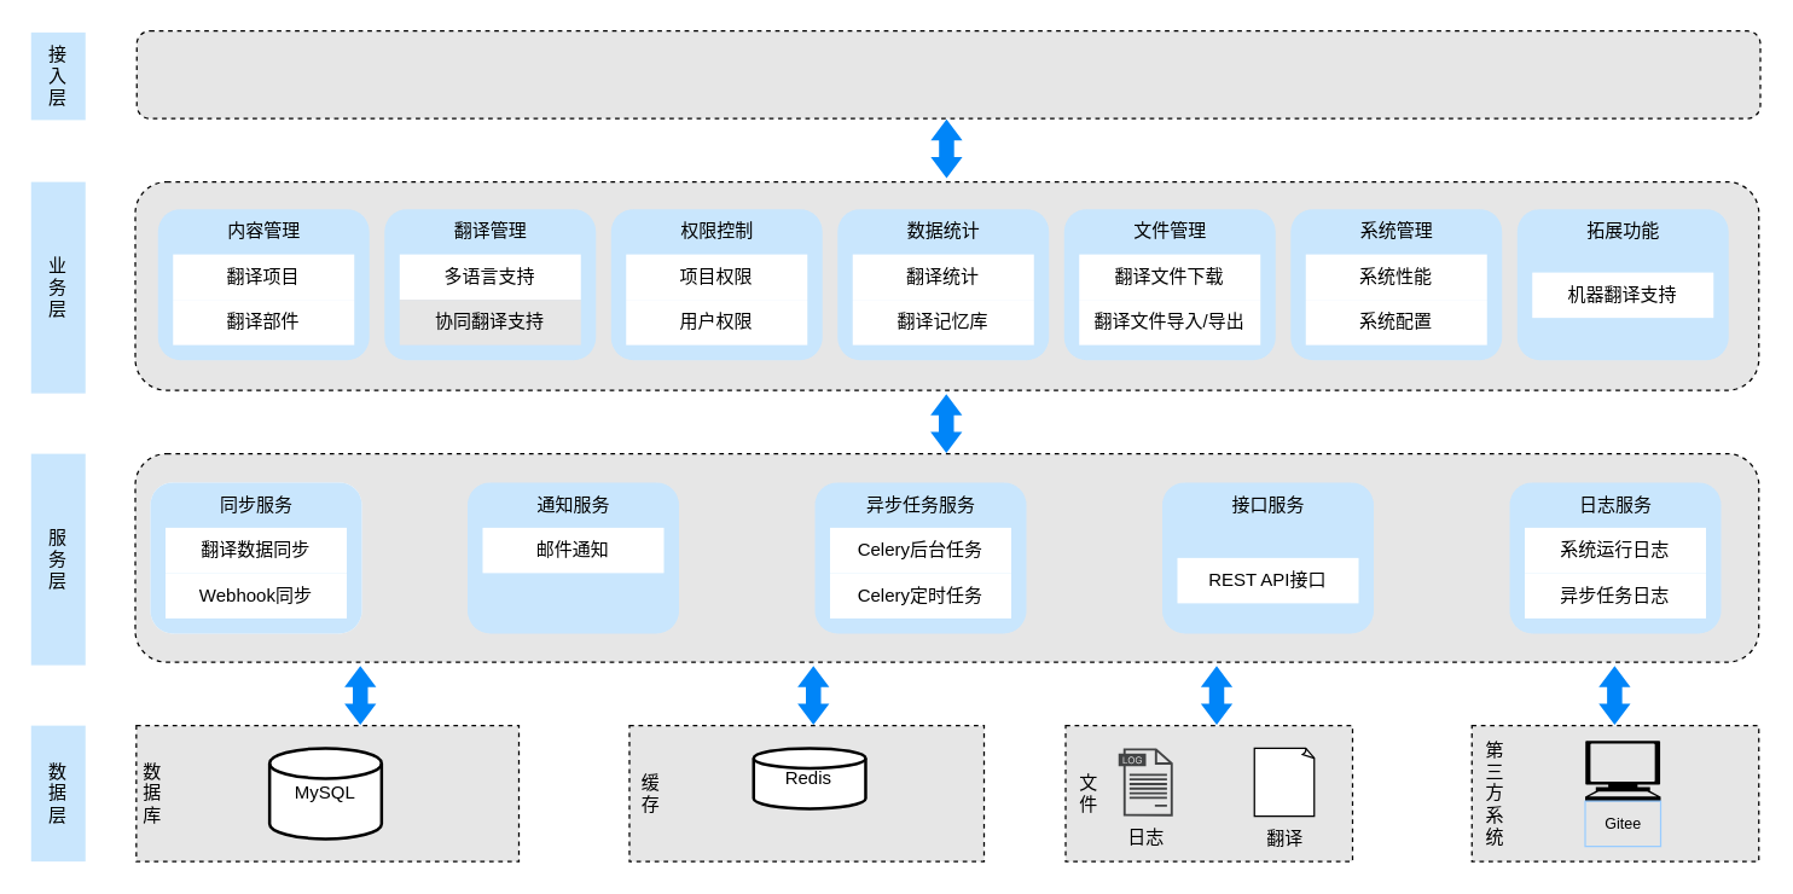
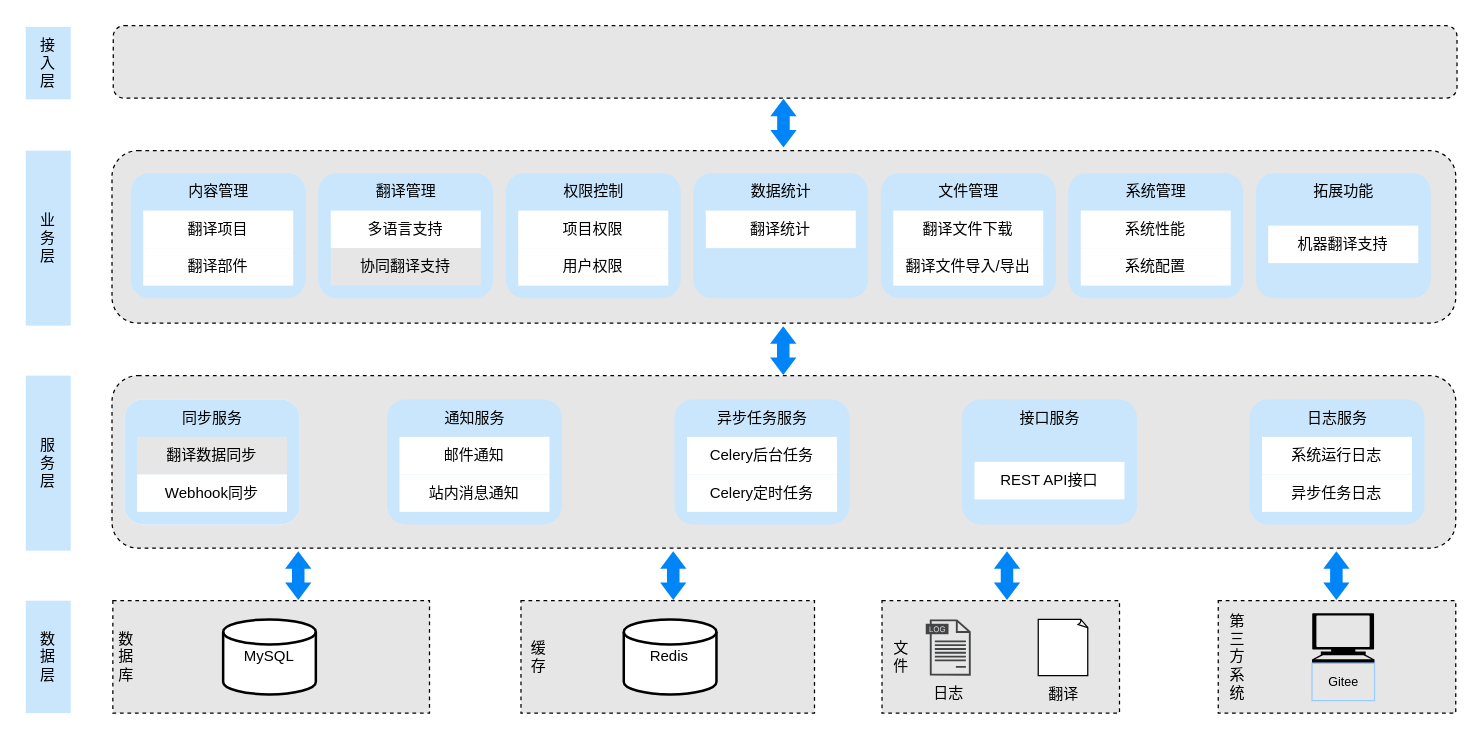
- <mxCell id="87" value="翻译记忆库" style="rounded=0;whiteSpace=wrap;html=1;strokeColor=none;" vertex="1" parent="83"><mxGeometry x="10" y="60" width="120" height="30" as="geometry" /></mxCell>
- <mxCell id="5" value="翻译数据同步" style="rounded=0;whiteSpace=wrap;html=1;strokeColor=none;" vertex="1" parent="3"><mxGeometry x="10" y="30" width="120" height="30" as="geometry" /></mxCell>
+ <mxCell id="5" value="翻译数据同步" style="rounded=0;whiteSpace=wrap;html=1;strokeColor=none;fillColor=#e6e6e6;" vertex="1" parent="3"><mxGeometry x="10" y="30" width="120" height="30" as="geometry" /></mxCell>
+ <mxCell id="13" value="站内消息通知" style="rounded=0;whiteSpace=wrap;html=1;strokeColor=none;" vertex="1" parent="9"><mxGeometry x="10" y="60" width="120" height="30" as="geometry" /></mxCell>
- <mxCell id="29" value="Redis" style="strokeWidth=2;html=1;shape=mxgraph.flowchart.database;whiteSpace=wrap;" vertex="1" parent="27"><mxGeometry x="88.42" y="15" width="74.154" height="40" as="geometry" /></mxCell>
+ <mxCell id="29" value="Redis" style="strokeWidth=2;html=1;shape=mxgraph.flowchart.database;whiteSpace=wrap;" vertex="1" parent="27"><mxGeometry x="88.42" y="15" width="74.154" height="60" as="geometry" /></mxCell>
